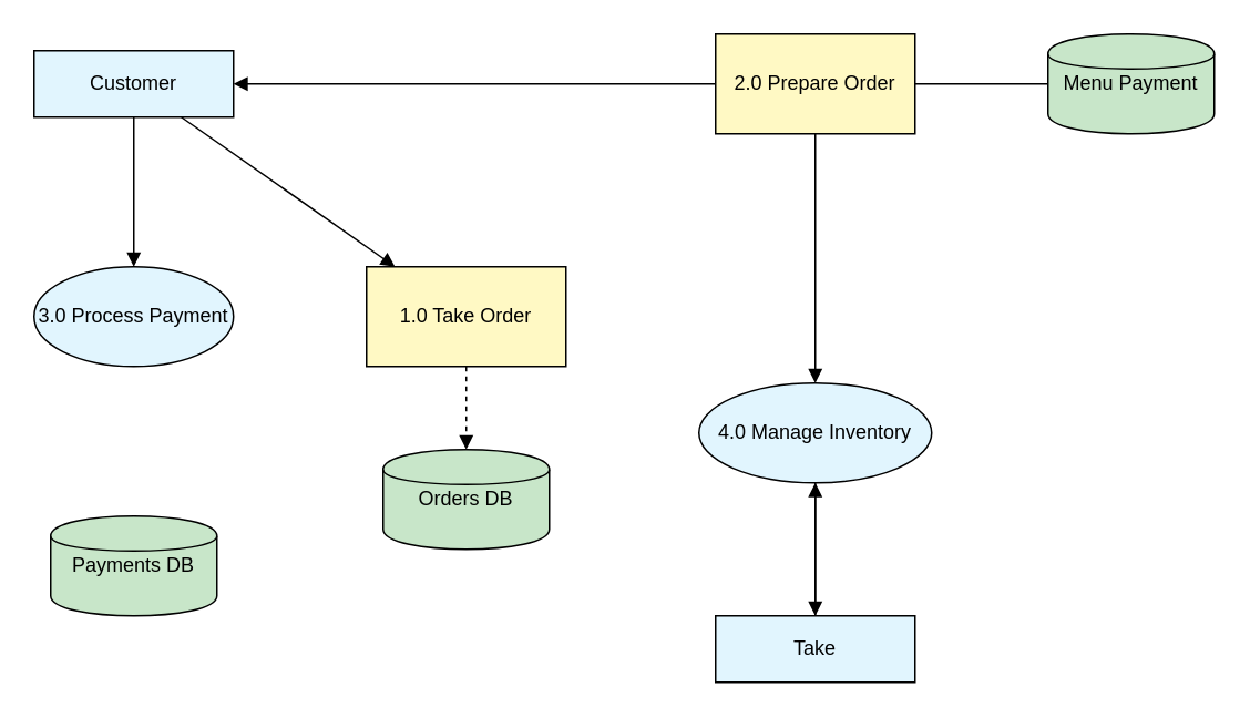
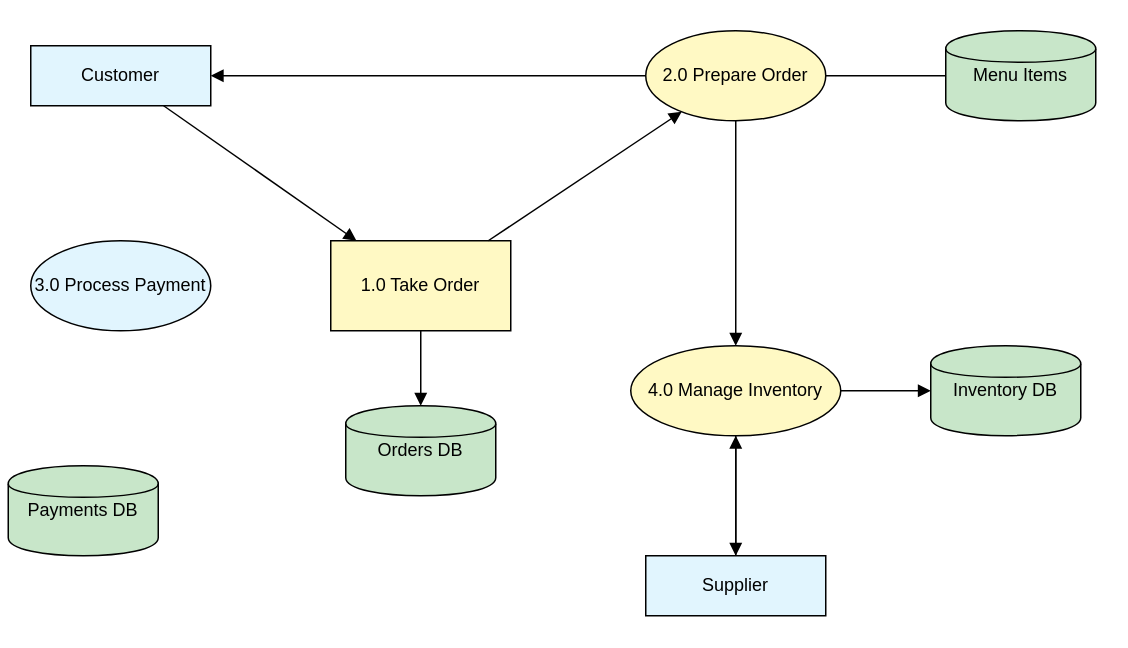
- <mxCell id="5" value="2.0 Prepare Order" style="whiteSpace=wrap;html=1;fillColor=#fff9c4;rounded=0;" vertex="1" parent="1"><mxGeometry x="430" y="20" width="120" height="60" as="geometry" /></mxCell>
+ <mxCell id="5" value="2.0 Prepare Order" style="ellipse;whiteSpace=wrap;html=1;fillColor=#fff9c4;" vertex="1" parent="1"><mxGeometry x="430" y="20" width="120" height="60" as="geometry" /></mxCell>
- <mxCell id="9" value="Menu Payment" style="shape=cylinder;whiteSpace=wrap;html=1;fillColor=#c8e6c9;" vertex="1" parent="1"><mxGeometry x="630" y="20" width="100" height="60" as="geometry" /></mxCell>
+ <mxCell id="9" value="Menu Items" style="shape=cylinder;whiteSpace=wrap;html=1;fillColor=#c8e6c9;" vertex="1" parent="1"><mxGeometry x="630" y="20" width="100" height="60" as="geometry" /></mxCell>
- <mxCell id="17" style="endArrow=block;html=1;strokeColor=#000000;" edge="1" parent="1" source="2" target="6"><mxGeometry relative="1" as="geometry" /></mxCell>
+ <mxCell id="14" style="endArrow=block;html=1;strokeColor=#000000;" edge="1" parent="1" source="4" target="5"><mxGeometry relative="1" as="geometry" /></mxCell>
- <mxCell id="13" style="endArrow=block;html=1;strokeColor=#000000;dashed=1;" edge="1" parent="1" source="4" target="8"><mxGeometry relative="1" as="geometry" /></mxCell>
+ <mxCell id="13" style="endArrow=block;html=1;strokeColor=#000000;" edge="1" parent="1" source="4" target="8"><mxGeometry relative="1" as="geometry" /></mxCell>
- <mxCell id="7" value="4.0 Manage Inventory" style="ellipse;whiteSpace=wrap;html=1;fillColor=#e1f5fe;" vertex="1" parent="1"><mxGeometry x="420" y="230" width="140" height="60" as="geometry" /></mxCell>
+ <mxCell id="7" value="4.0 Manage Inventory" style="ellipse;whiteSpace=wrap;html=1;fillColor=#fff9c4;" vertex="1" parent="1"><mxGeometry x="420" y="230" width="140" height="60" as="geometry" /></mxCell>
+ <mxCell id="21" style="endArrow=block;html=1;strokeColor=#000000;" edge="1" parent="1" source="7" target="11"><mxGeometry relative="1" as="geometry" /></mxCell>
+ <mxCell id="11" value="Inventory DB" style="shape=cylinder;whiteSpace=wrap;html=1;fillColor=#c8e6c9;" vertex="1" parent="1"><mxGeometry x="620" y="230" width="100" height="60" as="geometry" /></mxCell>
- <mxCell id="10" value="Payments DB" style="shape=cylinder;whiteSpace=wrap;html=1;fillColor=#c8e6c9;" vertex="1" parent="1"><mxGeometry x="30" y="310" width="100" height="60" as="geometry" /></mxCell>
+ <mxCell id="10" value="Payments DB" style="shape=cylinder;whiteSpace=wrap;html=1;fillColor=#c8e6c9;" vertex="1" parent="1"><mxGeometry x="5" y="310" width="100" height="60" as="geometry" /></mxCell>
- <mxCell id="3" value="Take" style="shape=rectangle;whiteSpace=wrap;html=1;fillColor=#e1f5fe;" vertex="1" parent="1"><mxGeometry x="430" y="370" width="120" height="40" as="geometry" /></mxCell>
+ <mxCell id="3" value="Supplier" style="shape=rectangle;whiteSpace=wrap;html=1;fillColor=#e1f5fe;" vertex="1" parent="1"><mxGeometry x="430" y="370" width="120" height="40" as="geometry" /></mxCell>
